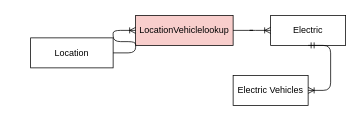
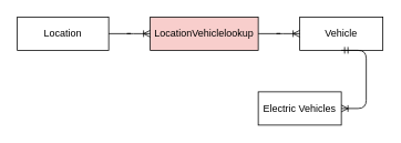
- <mxCell id="3" value="Electric" style="whiteSpace=wrap;html=1;align=center;" parent="1" vertex="1"><mxGeometry x="360" y="20" width="100" height="40" as="geometry" /></mxCell>
+ <mxCell id="3" value="Vehicle" style="whiteSpace=wrap;html=1;align=center;" parent="1" vertex="1"><mxGeometry x="360" y="20" width="100" height="40" as="geometry" /></mxCell>
- <mxCell id="2" value="Location" style="whiteSpace=wrap;html=1;align=center;" parent="1" vertex="1"><mxGeometry x="40" y="50" width="110" height="40" as="geometry" /></mxCell>
+ <mxCell id="2" value="Location" style="whiteSpace=wrap;html=1;align=center;" parent="1" vertex="1"><mxGeometry x="20" y="20" width="110" height="40" as="geometry" /></mxCell>
- <mxCell id="4" value="Electric Vehicles" style="whiteSpace=wrap;html=1;align=center;" vertex="1" parent="1"><mxGeometry x="310" y="100" width="100" height="40" as="geometry" /></mxCell>
+ <mxCell id="4" value="Electric Vehicles" style="whiteSpace=wrap;html=1;align=center;" vertex="1" parent="1"><mxGeometry x="310" y="110" width="100" height="40" as="geometry" /></mxCell>
